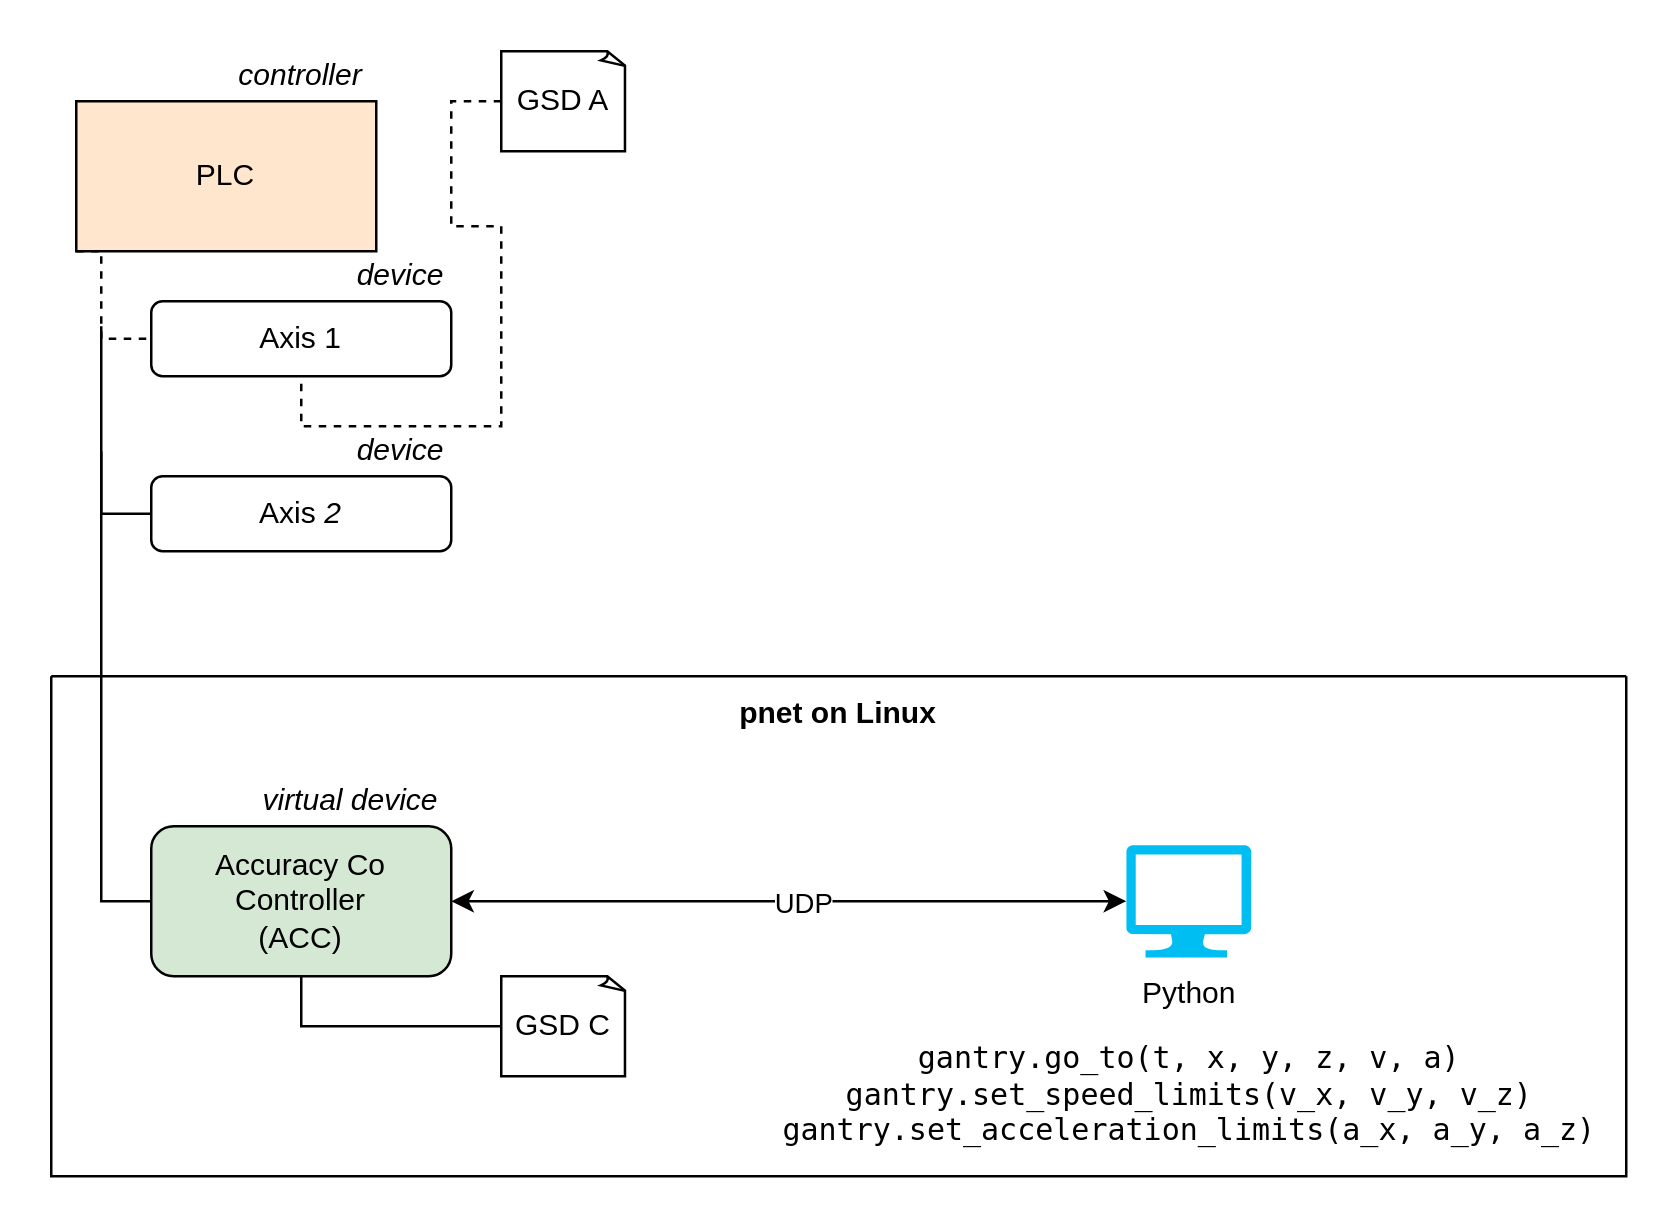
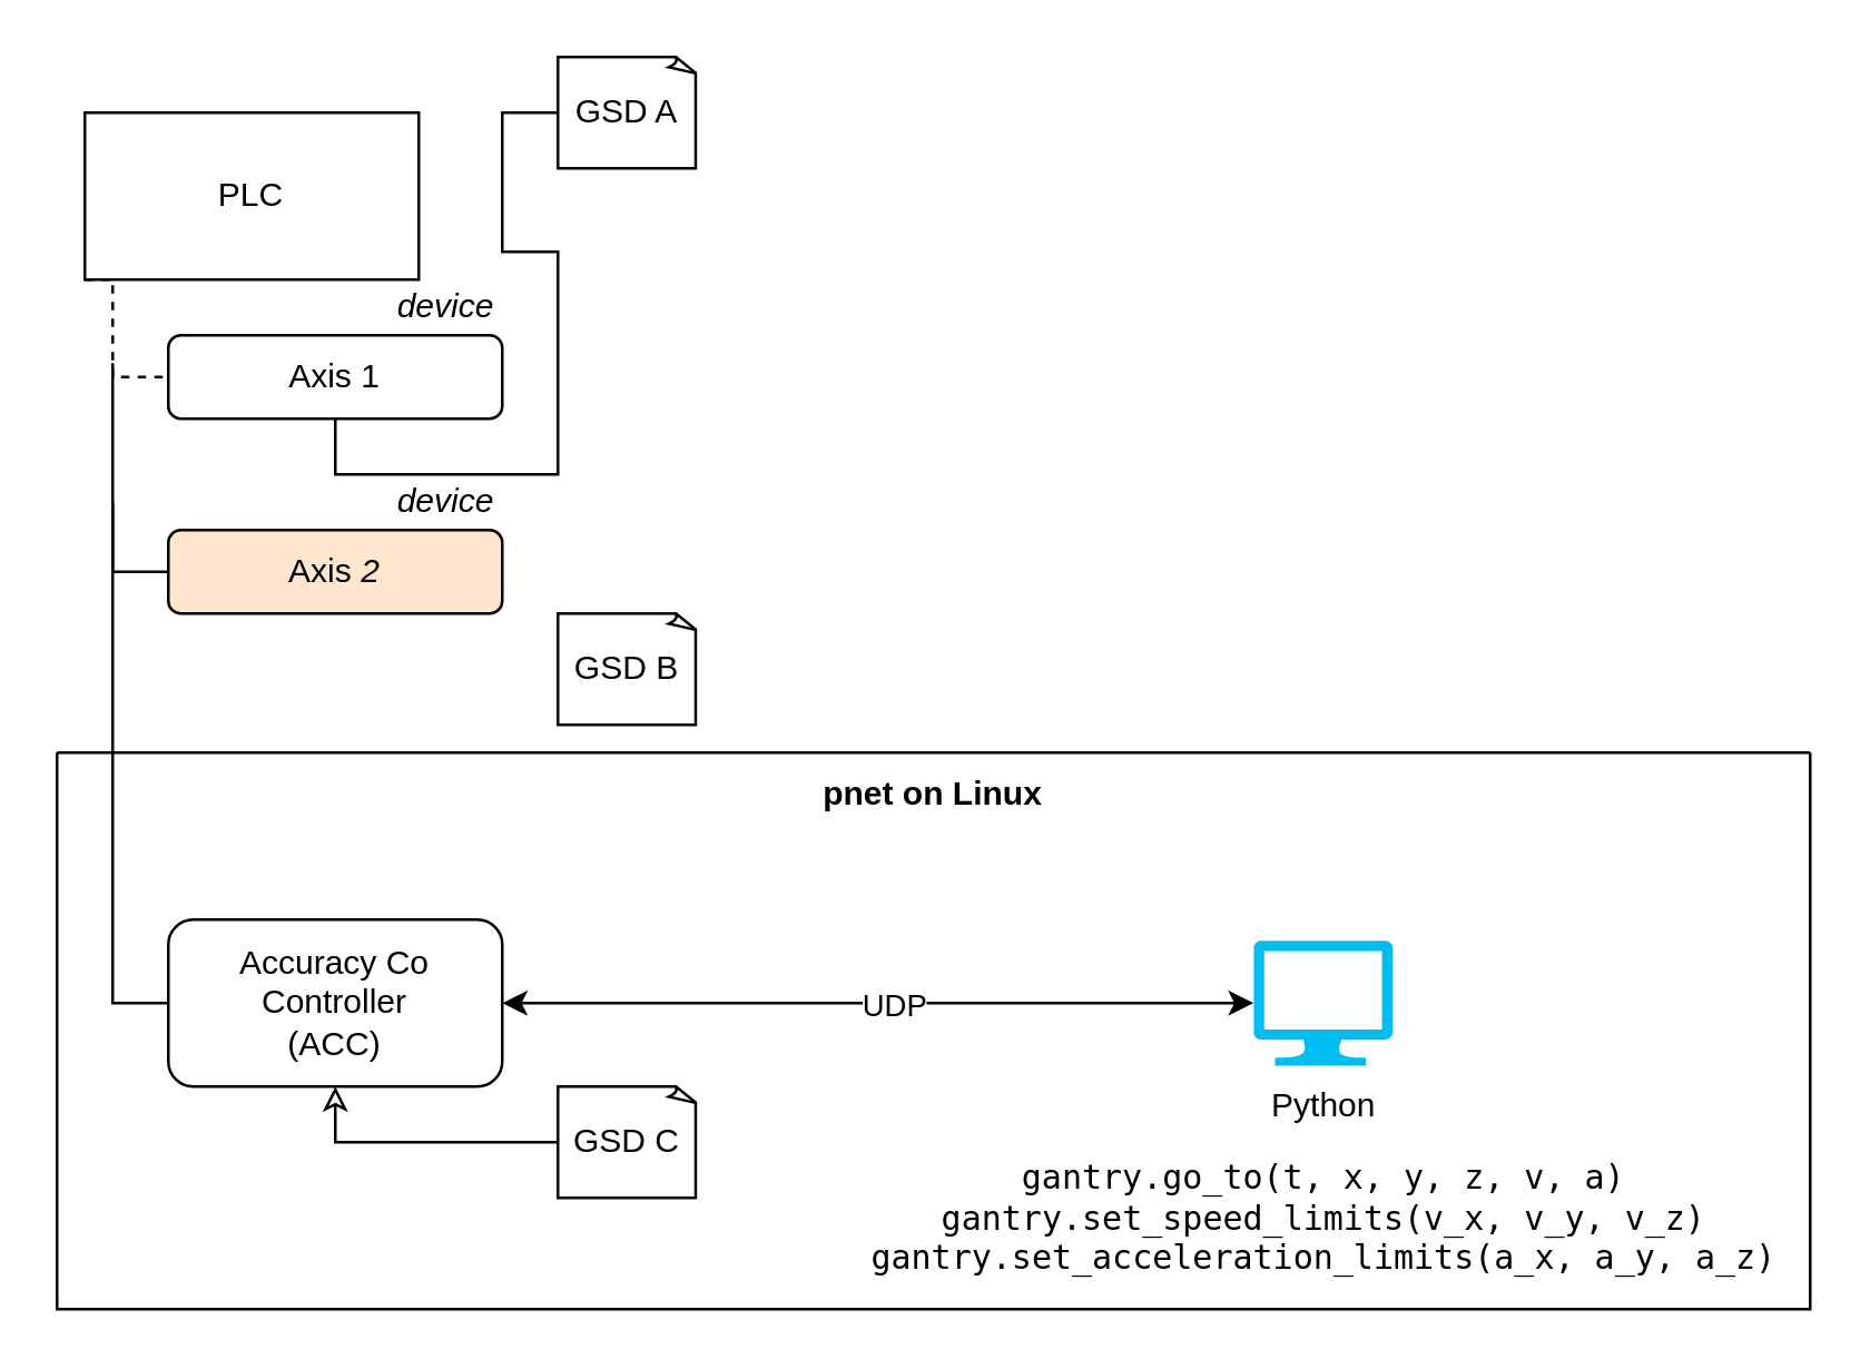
- <mxCell id="10" value="&lt;i&gt;controller&lt;/i&gt;" style="text;html=1;strokeColor=none;fillColor=none;align=center;verticalAlign=middle;whiteSpace=wrap;rounded=0;" parent="1" vertex="1"><mxGeometry x="90" y="20" width="60" height="20" as="geometry" /></mxCell>
- <mxCell id="3" value="&lt;div&gt;PLC&lt;/div&gt;" style="rounded=0;whiteSpace=wrap;html=1;fillColor=#ffe6cc;" parent="1" vertex="1"><mxGeometry x="30" y="40" width="120" height="60" as="geometry" /></mxCell>
+ <mxCell id="3" value="&lt;div&gt;PLC&lt;/div&gt;" style="rounded=0;whiteSpace=wrap;html=1;" parent="1" vertex="1"><mxGeometry x="30" y="40" width="120" height="60" as="geometry" /></mxCell>
- <mxCell id="11" style="edgeStyle=orthogonalEdgeStyle;rounded=0;orthogonalLoop=1;jettySize=auto;html=1;entryX=0.5;entryY=1;entryDx=0;entryDy=0;strokeColor=default;endArrow=none;endFill=0;dashed=1;" parent="1" source="12" target="4" edge="1"><mxGeometry relative="1" as="geometry" /></mxCell>
+ <mxCell id="11" style="edgeStyle=orthogonalEdgeStyle;rounded=0;orthogonalLoop=1;jettySize=auto;html=1;entryX=0.5;entryY=1;entryDx=0;entryDy=0;strokeColor=default;endArrow=none;endFill=0;" parent="1" source="12" target="4" edge="1"><mxGeometry relative="1" as="geometry" /></mxCell>
- <mxCell id="6" value="&lt;div&gt;Axis &lt;i&gt;2&lt;/i&gt;&lt;br&gt;&lt;/div&gt;" style="rounded=1;whiteSpace=wrap;html=1;" parent="1" vertex="1"><mxGeometry x="60" y="190" width="120" height="30" as="geometry" /></mxCell>
+ <mxCell id="6" value="&lt;div&gt;Axis &lt;i&gt;2&lt;/i&gt;&lt;br&gt;&lt;/div&gt;" style="rounded=1;whiteSpace=wrap;html=1;fillColor=#ffe6cc;" parent="1" vertex="1"><mxGeometry x="60" y="190" width="120" height="30" as="geometry" /></mxCell>
+ <mxCell id="13" value="GSD B" style="whiteSpace=wrap;html=1;shape=mxgraph.basic.document" parent="1" vertex="1"><mxGeometry x="200" y="220" width="50" height="40" as="geometry" /></mxCell>
- <mxCell id="16" value="&lt;i&gt;virtual device&lt;/i&gt;" style="text;html=1;strokeColor=none;fillColor=none;align=center;verticalAlign=middle;whiteSpace=wrap;rounded=0;" parent="14" vertex="1"><mxGeometry x="80" y="40" width="80" height="20" as="geometry" /></mxCell>
- <mxCell id="15" value="&lt;div&gt;Accuracy Co Controller&lt;/div&gt;&lt;div&gt;(ACC)&lt;/div&gt;" style="rounded=1;whiteSpace=wrap;html=1;fillColor=#d5e8d4;" parent="14" vertex="1"><mxGeometry x="40" y="60" width="120" height="60" as="geometry" /></mxCell>
+ <mxCell id="15" value="&lt;div&gt;Accuracy Co Controller&lt;/div&gt;&lt;div&gt;(ACC)&lt;/div&gt;" style="rounded=1;whiteSpace=wrap;html=1;" parent="14" vertex="1"><mxGeometry x="40" y="60" width="120" height="60" as="geometry" /></mxCell>
- <mxCell id="17" style="edgeStyle=orthogonalEdgeStyle;rounded=0;orthogonalLoop=1;jettySize=auto;html=1;exitX=0;exitY=0.5;exitDx=0;exitDy=0;exitPerimeter=0;strokeColor=default;endArrow=none;endFill=0;entryX=0.5;entryY=1;entryDx=0;entryDy=0;" parent="14" source="18" target="15" edge="1"><mxGeometry relative="1" as="geometry" /></mxCell>
+ <mxCell id="17" style="edgeStyle=orthogonalEdgeStyle;rounded=0;orthogonalLoop=1;jettySize=auto;html=1;exitX=0;exitY=0.5;exitDx=0;exitDy=0;exitPerimeter=0;strokeColor=default;endArrow=classic;endFill=0;entryX=0.5;entryY=1;entryDx=0;entryDy=0;" parent="14" source="18" target="15" edge="1"><mxGeometry relative="1" as="geometry" /></mxCell>
